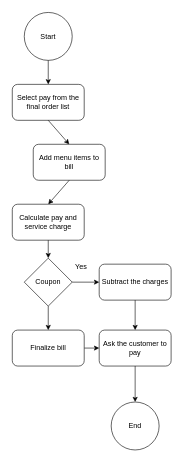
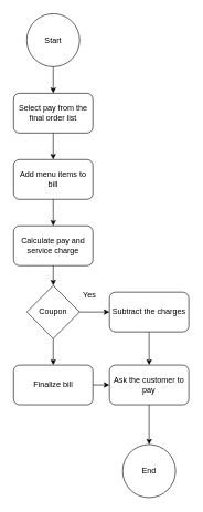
- <mxCell id="5" value="Add menu items to bill" style="rounded=1;whiteSpace=wrap;html=1;" vertex="1" parent="1"><mxGeometry x="55" y="240" width="120" height="60" as="geometry" /></mxCell>
+ <mxCell id="5" value="Add menu items to bill" style="rounded=1;whiteSpace=wrap;html=1;" vertex="1" parent="1"><mxGeometry x="20" y="240" width="120" height="60" as="geometry" /></mxCell>
